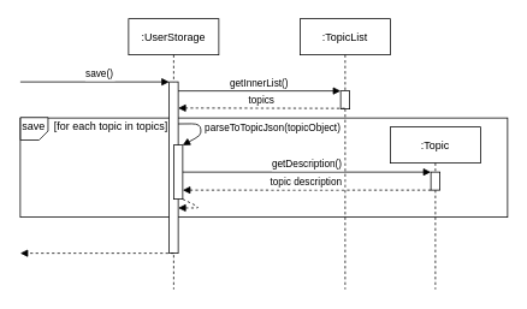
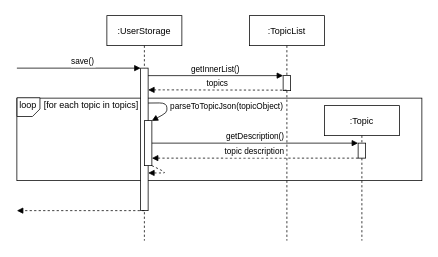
- <mxCell id="4" value="save&amp;nbsp; &amp;nbsp;[for each topic in topics]" style="text;html=1;strokeColor=none;fillColor=none;align=center;verticalAlign=middle;whiteSpace=wrap;rounded=0;" parent="1" vertex="1"><mxGeometry x="20" y="130" width="170" height="20" as="geometry" /></mxCell>
+ <mxCell id="4" value="loop&amp;nbsp; &amp;nbsp;[for each topic in topics]" style="text;html=1;strokeColor=none;fillColor=none;align=center;verticalAlign=middle;whiteSpace=wrap;rounded=0;" parent="1" vertex="1"><mxGeometry x="20" y="130" width="170" height="20" as="geometry" /></mxCell>
